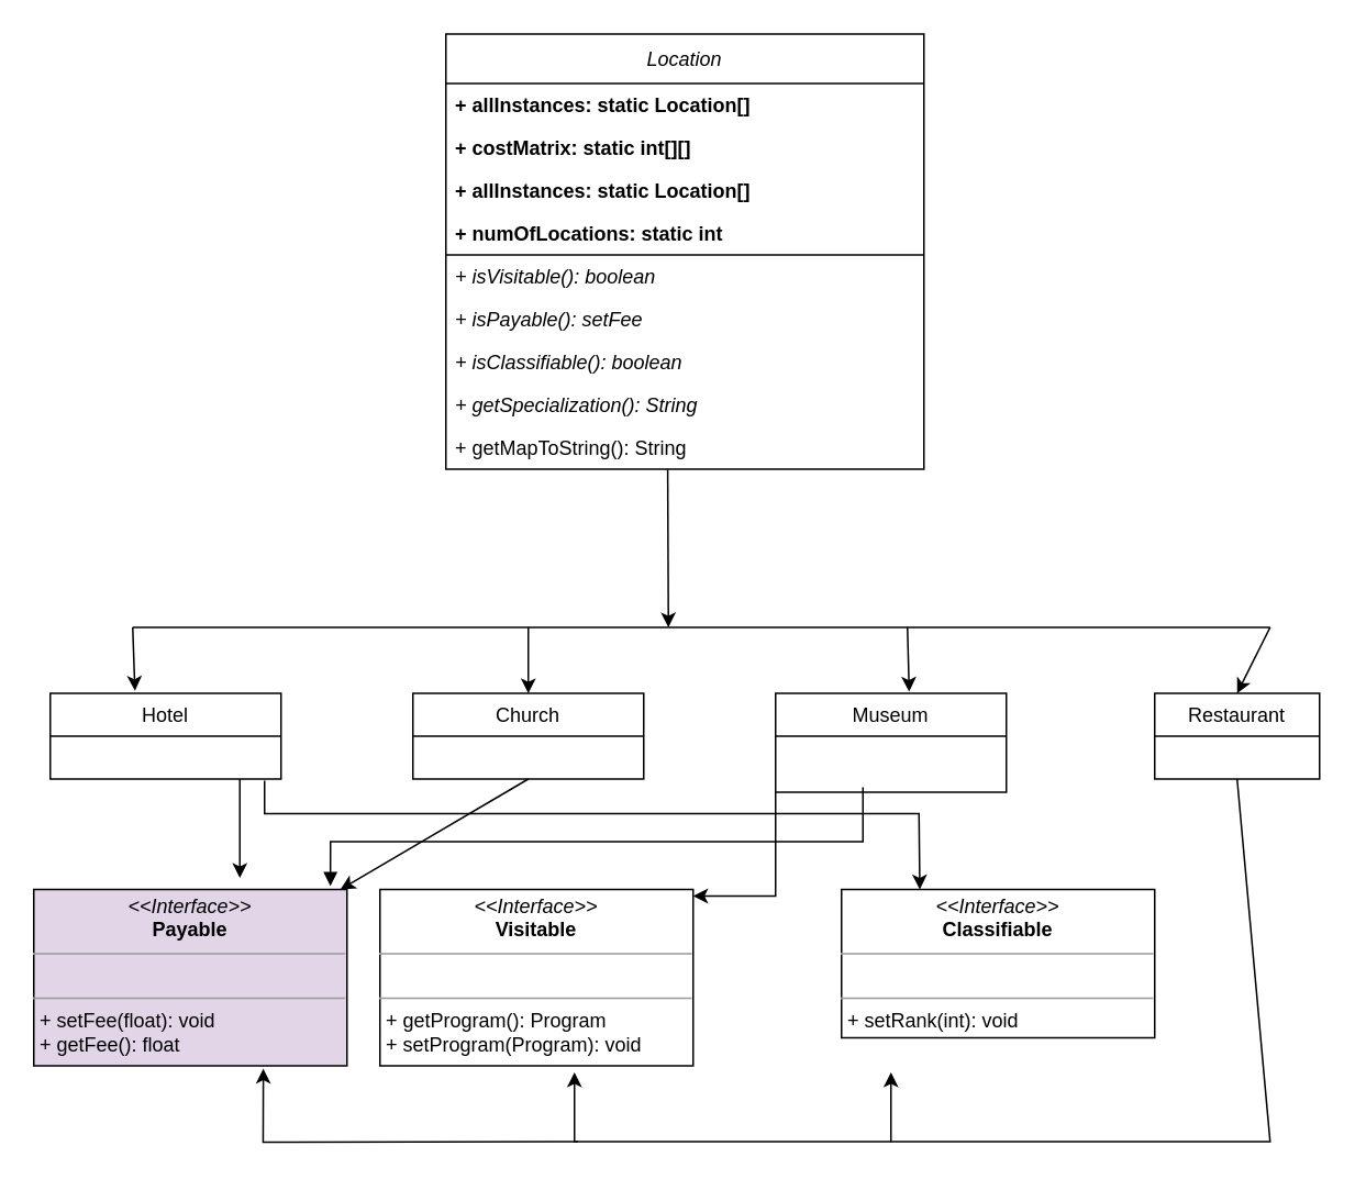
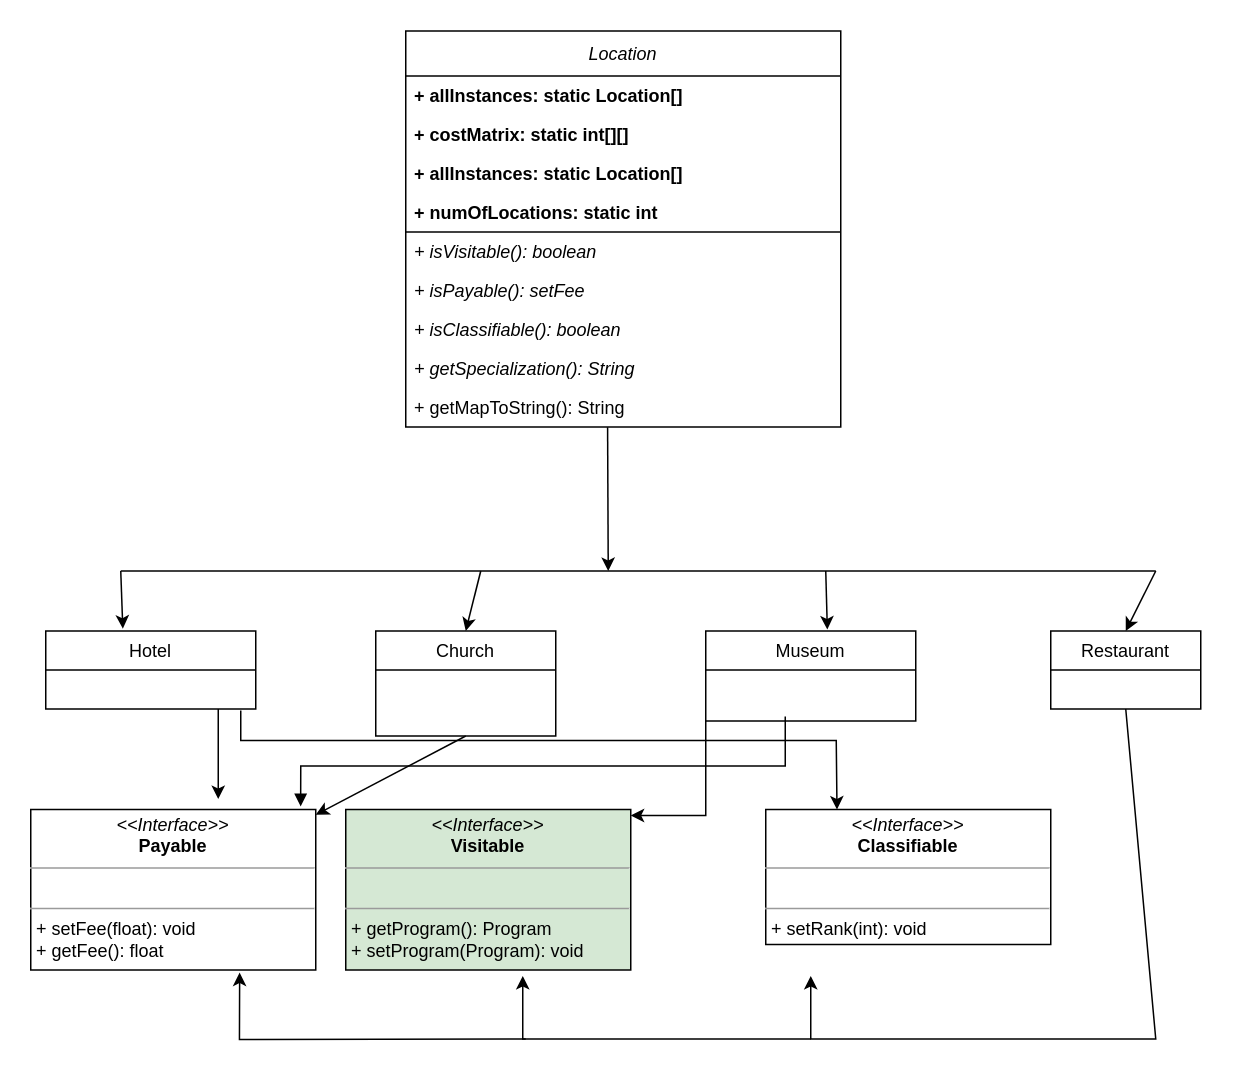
- <mxCell id="13" value="Church" style="swimlane;fontStyle=0;childLayout=stackLayout;horizontal=1;startSize=26;fillColor=none;horizontalStack=0;resizeParent=1;resizeParentMax=0;resizeLast=0;collapsible=1;marginBottom=0;" parent="1" vertex="1"><mxGeometry x="250" y="420" width="140" height="52" as="geometry" /></mxCell>
+ <mxCell id="13" value="Church" style="swimlane;fontStyle=0;childLayout=stackLayout;horizontal=1;startSize=26;fillColor=none;horizontalStack=0;resizeParent=1;resizeParentMax=0;resizeLast=0;collapsible=1;marginBottom=0;" parent="1" vertex="1"><mxGeometry x="250" y="420" width="120" height="70" as="geometry" /></mxCell>
- <mxCell id="31" value="&lt;p style=&quot;margin: 0px ; margin-top: 4px ; text-align: center&quot;&gt;&lt;i&gt;&amp;lt;&amp;lt;Interface&amp;gt;&amp;gt;&lt;/i&gt;&lt;br&gt;&lt;b&gt;Payable&lt;/b&gt;&lt;br&gt;&lt;/p&gt;&lt;hr size=&quot;1&quot;&gt;&lt;p style=&quot;margin: 0px ; margin-left: 4px&quot;&gt;&lt;br&gt;&lt;/p&gt;&lt;hr size=&quot;1&quot;&gt;&lt;p style=&quot;margin: 0px ; margin-left: 4px&quot;&gt;+ setFee(float): void&lt;br&gt;+ getFee(): float&lt;/p&gt;" style="verticalAlign=top;align=left;overflow=fill;fontSize=12;fontFamily=Helvetica;html=1;rounded=0;sketch=0;fillColor=#e1d5e7;" vertex="1" parent="1"><mxGeometry x="20" y="539" width="190" height="107" as="geometry" /></mxCell>
+ <mxCell id="31" value="&lt;p style=&quot;margin: 0px ; margin-top: 4px ; text-align: center&quot;&gt;&lt;i&gt;&amp;lt;&amp;lt;Interface&amp;gt;&amp;gt;&lt;/i&gt;&lt;br&gt;&lt;b&gt;Payable&lt;/b&gt;&lt;br&gt;&lt;/p&gt;&lt;hr size=&quot;1&quot;&gt;&lt;p style=&quot;margin: 0px ; margin-left: 4px&quot;&gt;&lt;br&gt;&lt;/p&gt;&lt;hr size=&quot;1&quot;&gt;&lt;p style=&quot;margin: 0px ; margin-left: 4px&quot;&gt;+ setFee(float): void&lt;br&gt;+ getFee(): float&lt;/p&gt;" style="verticalAlign=top;align=left;overflow=fill;fontSize=12;fontFamily=Helvetica;html=1;rounded=0;sketch=0;" vertex="1" parent="1"><mxGeometry x="20" y="539" width="190" height="107" as="geometry" /></mxCell>
- <mxCell id="33" value="&lt;p style=&quot;margin: 0px ; margin-top: 4px ; text-align: center&quot;&gt;&lt;i&gt;&amp;lt;&amp;lt;Interface&amp;gt;&amp;gt;&lt;/i&gt;&lt;br&gt;&lt;b&gt;Visitable&lt;/b&gt;&lt;br&gt;&lt;/p&gt;&lt;hr size=&quot;1&quot;&gt;&lt;p style=&quot;margin: 0px ; margin-left: 4px&quot;&gt;&lt;br&gt;&lt;/p&gt;&lt;hr size=&quot;1&quot;&gt;&lt;p style=&quot;margin: 0px ; margin-left: 4px&quot;&gt;+ getProgram(): Program&lt;br&gt;+ setProgram(Program): void&lt;/p&gt;" style="verticalAlign=top;align=left;overflow=fill;fontSize=12;fontFamily=Helvetica;html=1;rounded=0;sketch=0;" vertex="1" parent="1"><mxGeometry x="230" y="539" width="190" height="107" as="geometry" /></mxCell>
+ <mxCell id="33" value="&lt;p style=&quot;margin: 0px ; margin-top: 4px ; text-align: center&quot;&gt;&lt;i&gt;&amp;lt;&amp;lt;Interface&amp;gt;&amp;gt;&lt;/i&gt;&lt;br&gt;&lt;b&gt;Visitable&lt;/b&gt;&lt;br&gt;&lt;/p&gt;&lt;hr size=&quot;1&quot;&gt;&lt;p style=&quot;margin: 0px ; margin-left: 4px&quot;&gt;&lt;br&gt;&lt;/p&gt;&lt;hr size=&quot;1&quot;&gt;&lt;p style=&quot;margin: 0px ; margin-left: 4px&quot;&gt;+ getProgram(): Program&lt;br&gt;+ setProgram(Program): void&lt;/p&gt;" style="verticalAlign=top;align=left;overflow=fill;fontSize=12;fontFamily=Helvetica;html=1;rounded=0;sketch=0;fillColor=#d5e8d4;" vertex="1" parent="1"><mxGeometry x="230" y="539" width="190" height="107" as="geometry" /></mxCell>
